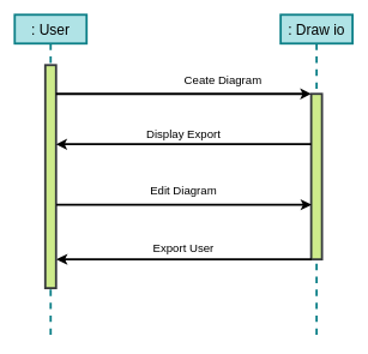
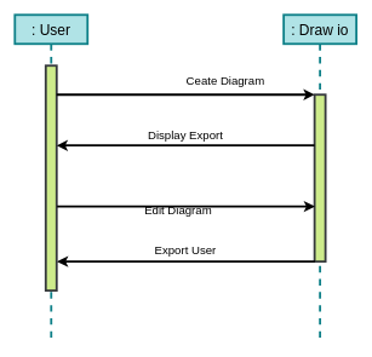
- <mxCell id="11" value="Edit Diagram" style="text;html=1;align=center;verticalAlign=middle;whiteSpace=wrap;rounded=0;fontSize=16;" vertex="1" parent="1"><mxGeometry x="191" y="250" width="128" height="30" as="geometry" /></mxCell>
+ <mxCell id="11" value="Edit Diagram" style="text;html=1;align=center;verticalAlign=middle;whiteSpace=wrap;rounded=0;fontSize=16;" vertex="1" parent="1"><mxGeometry x="181" y="275" width="128" height="30" as="geometry" /></mxCell>
